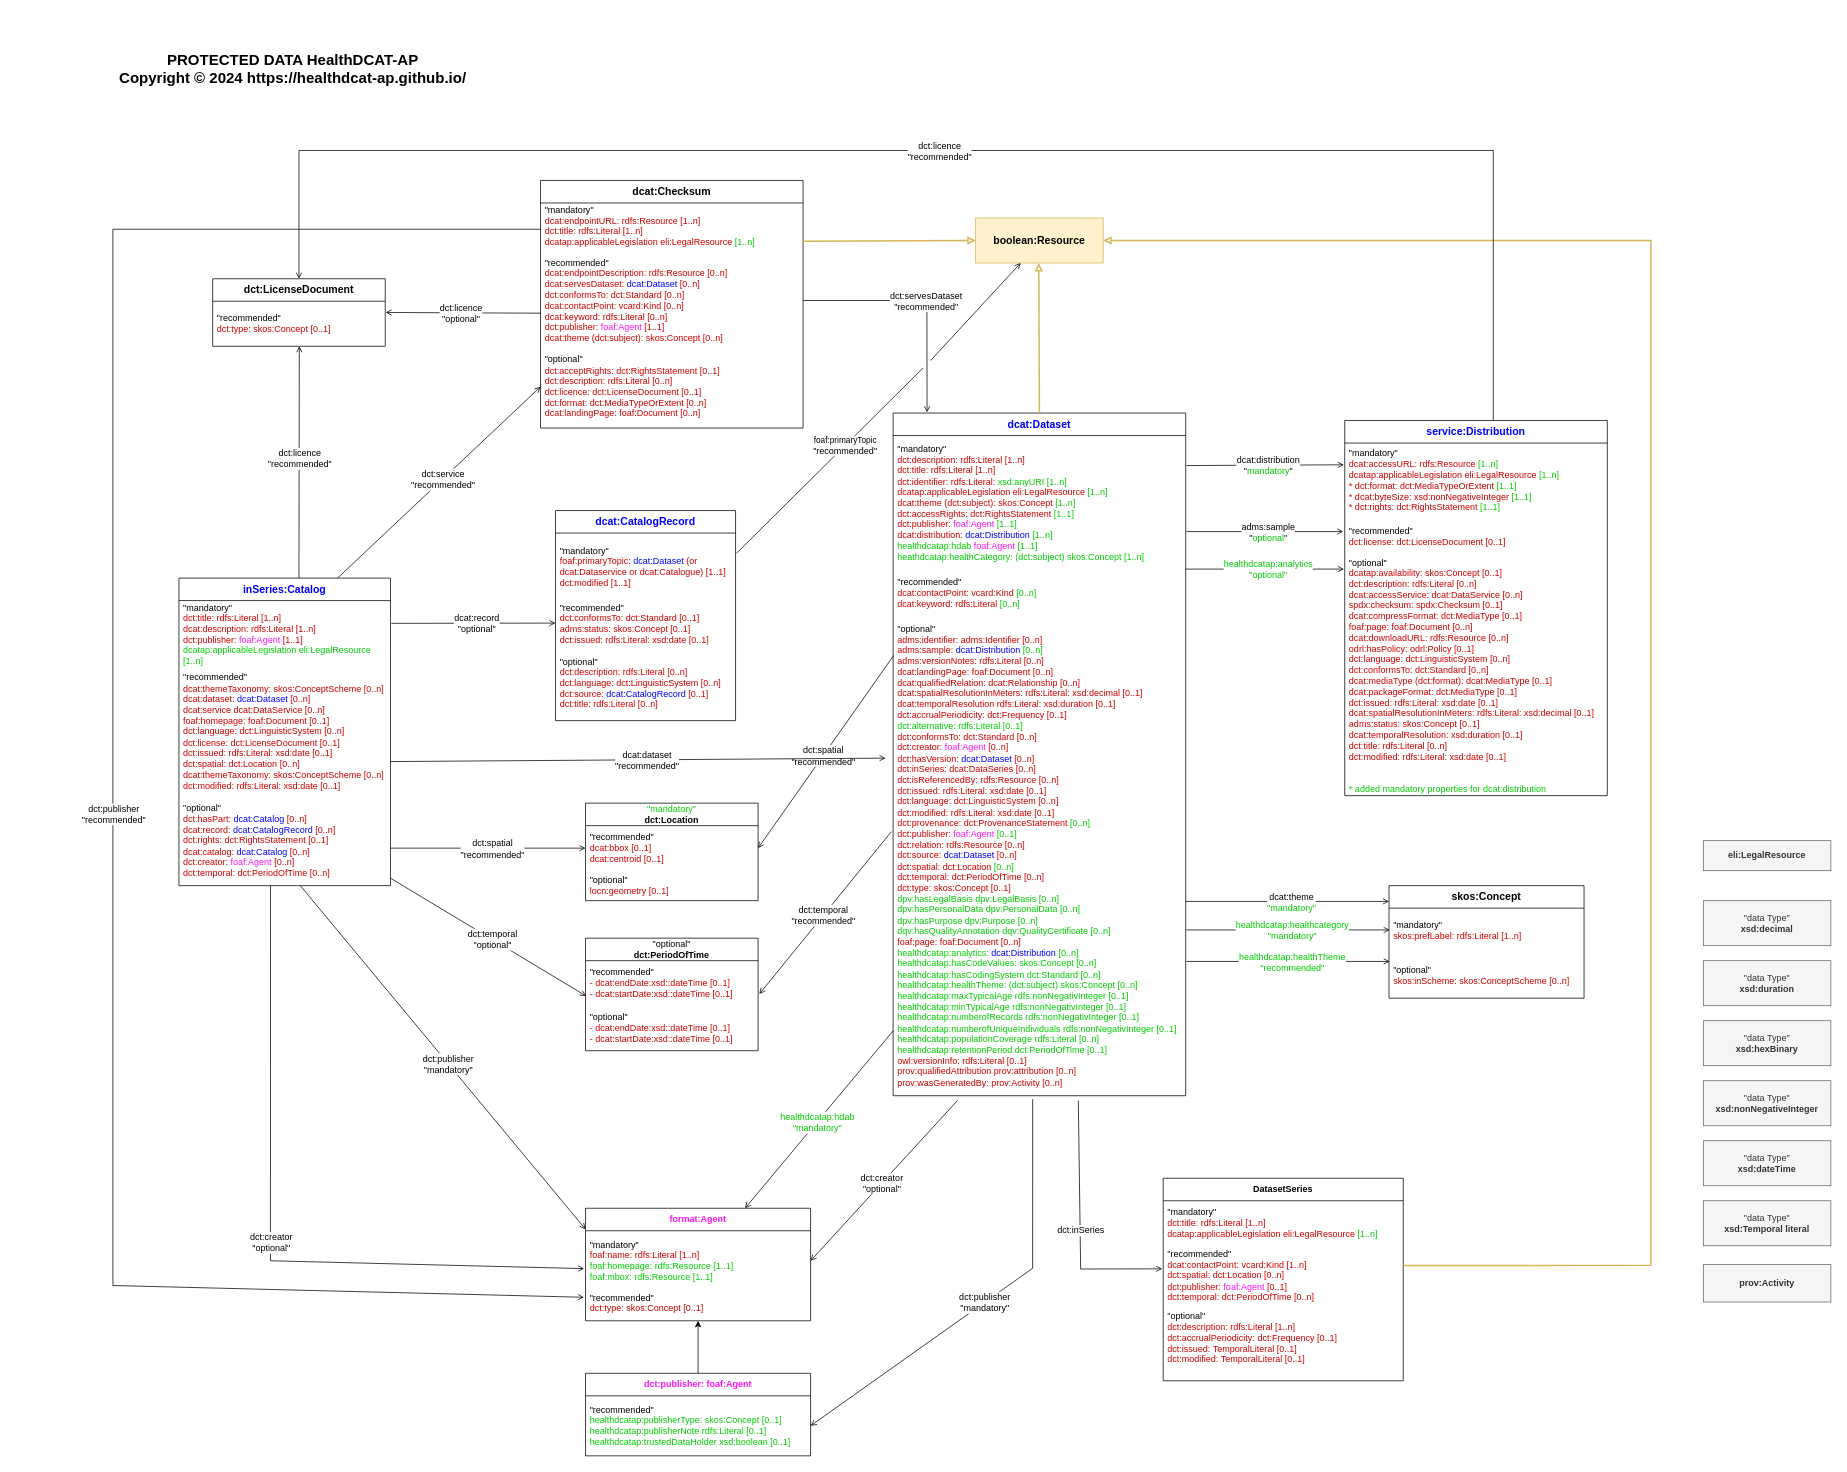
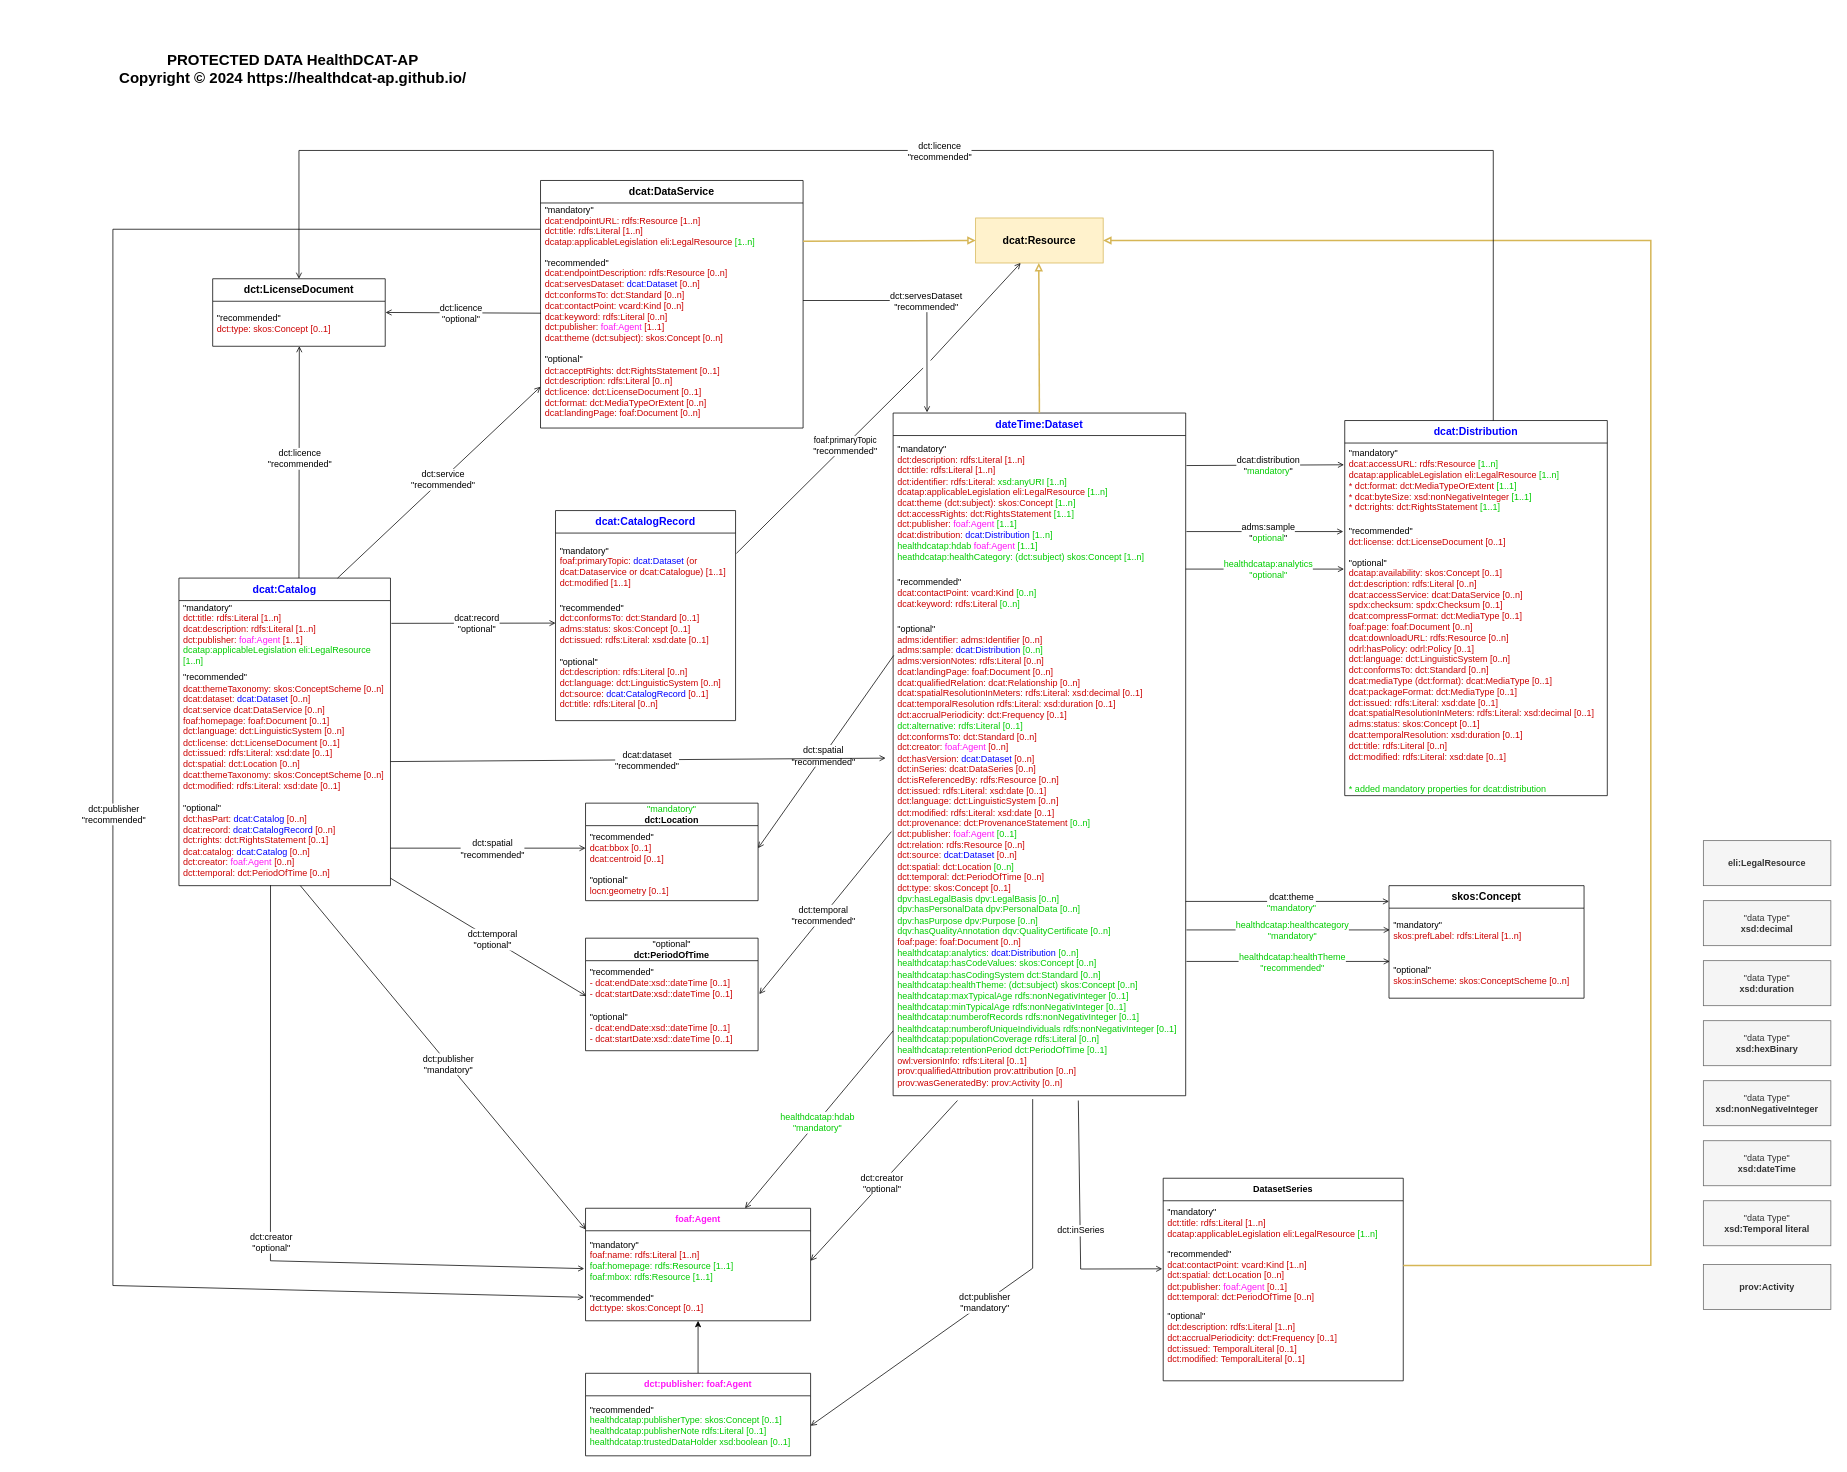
- <mxCell id="33" value="&lt;b&gt;&lt;font style=&quot;font-size: 14px;&quot;&gt;dcat:Checksum&lt;/font&gt;&lt;/b&gt;" style="swimlane;fontStyle=0;childLayout=stackLayout;horizontal=1;startSize=30;horizontalStack=0;resizeParent=1;resizeParentMax=0;resizeLast=0;collapsible=1;marginBottom=0;whiteSpace=wrap;html=1;" vertex="1" parent="1"><mxGeometry x="720" y="240" width="350" height="330" as="geometry"><mxRectangle x="380" y="70" width="110" height="40" as="alternateBounds" /></mxGeometry></mxCell>
+ <mxCell id="33" value="&lt;b&gt;&lt;font style=&quot;font-size: 14px;&quot;&gt;dcat:DataService&lt;/font&gt;&lt;/b&gt;" style="swimlane;fontStyle=0;childLayout=stackLayout;horizontal=1;startSize=30;horizontalStack=0;resizeParent=1;resizeParentMax=0;resizeLast=0;collapsible=1;marginBottom=0;whiteSpace=wrap;html=1;" vertex="1" parent="1"><mxGeometry x="720" y="240" width="350" height="330" as="geometry"><mxRectangle x="380" y="70" width="110" height="40" as="alternateBounds" /></mxGeometry></mxCell>
- <mxCell id="92" value="&lt;b style=&quot;border-color: var(--border-color);&quot;&gt;&lt;font style=&quot;font-size: 14px;&quot;&gt;boolean:Resource&lt;/font&gt;&lt;/b&gt;" style="rounded=0;whiteSpace=wrap;html=1;fillColor=#fff2cc;strokeColor=#d6b656;" vertex="1" parent="1"><mxGeometry x="1300" y="290" width="170" height="60" as="geometry" /></mxCell>
+ <mxCell id="92" value="&lt;b style=&quot;border-color: var(--border-color);&quot;&gt;&lt;font style=&quot;font-size: 14px;&quot;&gt;dcat:Resource&lt;/font&gt;&lt;/b&gt;" style="rounded=0;whiteSpace=wrap;html=1;fillColor=#fff2cc;strokeColor=#d6b656;" vertex="1" parent="1"><mxGeometry x="1300" y="290" width="170" height="60" as="geometry" /></mxCell>
- <mxCell id="15" value="&lt;b&gt;&lt;font style=&quot;font-size: 14px;&quot; color=&quot;#0000ff&quot;&gt;dcat:Dataset&lt;/font&gt;&lt;/b&gt;" style="swimlane;fontStyle=0;childLayout=stackLayout;horizontal=1;startSize=30;horizontalStack=0;resizeParent=1;resizeParentMax=0;resizeLast=0;collapsible=1;marginBottom=0;whiteSpace=wrap;html=1;" vertex="1" parent="1"><mxGeometry x="1190" y="550" width="390" height="910" as="geometry"><mxRectangle x="380" y="70" width="110" height="40" as="alternateBounds" /></mxGeometry></mxCell>
+ <mxCell id="15" value="&lt;b&gt;&lt;font style=&quot;font-size: 14px;&quot; color=&quot;#0000ff&quot;&gt;dateTime:Dataset&lt;/font&gt;&lt;/b&gt;" style="swimlane;fontStyle=0;childLayout=stackLayout;horizontal=1;startSize=30;horizontalStack=0;resizeParent=1;resizeParentMax=0;resizeLast=0;collapsible=1;marginBottom=0;whiteSpace=wrap;html=1;" vertex="1" parent="1"><mxGeometry x="1190" y="550" width="390" height="910" as="geometry"><mxRectangle x="380" y="70" width="110" height="40" as="alternateBounds" /></mxGeometry></mxCell>
- <mxCell id="5" value="&lt;b&gt;&lt;font style=&quot;font-size: 14px;&quot; color=&quot;#0000ff&quot;&gt;service:Distribution&lt;/font&gt;&lt;/b&gt;" style="swimlane;fontStyle=0;childLayout=stackLayout;horizontal=1;startSize=30;horizontalStack=0;resizeParent=1;resizeParentMax=0;resizeLast=0;collapsible=1;marginBottom=0;whiteSpace=wrap;html=1;" vertex="1" parent="1"><mxGeometry x="1792" y="560" width="350" height="500" as="geometry"><mxRectangle x="380" y="70" width="110" height="40" as="alternateBounds" /></mxGeometry></mxCell>
+ <mxCell id="5" value="&lt;b&gt;&lt;font style=&quot;font-size: 14px;&quot; color=&quot;#0000ff&quot;&gt;dcat:Distribution&lt;/font&gt;&lt;/b&gt;" style="swimlane;fontStyle=0;childLayout=stackLayout;horizontal=1;startSize=30;horizontalStack=0;resizeParent=1;resizeParentMax=0;resizeLast=0;collapsible=1;marginBottom=0;whiteSpace=wrap;html=1;" vertex="1" parent="1"><mxGeometry x="1792" y="560" width="350" height="500" as="geometry"><mxRectangle x="380" y="70" width="110" height="40" as="alternateBounds" /></mxGeometry></mxCell>
- <mxCell id="19" value="&lt;b&gt;&lt;font style=&quot;font-size: 14px;&quot; color=&quot;#0000ff&quot;&gt;inSeries:Catalog&lt;/font&gt;&lt;/b&gt;" style="swimlane;fontStyle=0;childLayout=stackLayout;horizontal=1;startSize=30;horizontalStack=0;resizeParent=1;resizeParentMax=0;resizeLast=0;collapsible=1;marginBottom=0;whiteSpace=wrap;html=1;" vertex="1" parent="1"><mxGeometry x="238" y="770" width="282" height="410" as="geometry"><mxRectangle x="380" y="70" width="110" height="40" as="alternateBounds" /></mxGeometry></mxCell>
+ <mxCell id="19" value="&lt;b&gt;&lt;font style=&quot;font-size: 14px;&quot; color=&quot;#0000ff&quot;&gt;dcat:Catalog&lt;/font&gt;&lt;/b&gt;" style="swimlane;fontStyle=0;childLayout=stackLayout;horizontal=1;startSize=30;horizontalStack=0;resizeParent=1;resizeParentMax=0;resizeLast=0;collapsible=1;marginBottom=0;whiteSpace=wrap;html=1;" vertex="1" parent="1"><mxGeometry x="238" y="770" width="282" height="410" as="geometry"><mxRectangle x="380" y="70" width="110" height="40" as="alternateBounds" /></mxGeometry></mxCell>
- <mxCell id="68" value="&lt;b style=&quot;border-color: var(--border-color);&quot;&gt;eli:LegalResource&lt;/b&gt;" style="rounded=0;whiteSpace=wrap;html=1;fillColor=#f5f5f5;fontColor=#333333;strokeColor=#666666;" vertex="1" parent="1"><mxGeometry x="2270" y="1120" width="170" height="40" as="geometry" /></mxCell>
+ <mxCell id="68" value="&lt;b style=&quot;border-color: var(--border-color);&quot;&gt;eli:LegalResource&lt;/b&gt;" style="rounded=0;whiteSpace=wrap;html=1;fillColor=#f5f5f5;fontColor=#333333;strokeColor=#666666;" vertex="1" parent="1"><mxGeometry x="2270" y="1120" width="170" height="60" as="geometry" /></mxCell>
- <mxCell id="23" value="&lt;b&gt;&lt;font color=&quot;#ff14f7&quot;&gt;format:Agent&lt;/font&gt;&lt;/b&gt;" style="swimlane;fontStyle=0;childLayout=stackLayout;horizontal=1;startSize=30;horizontalStack=0;resizeParent=1;resizeParentMax=0;resizeLast=0;collapsible=1;marginBottom=0;whiteSpace=wrap;html=1;" vertex="1" parent="1"><mxGeometry x="780" y="1610" width="300" height="150" as="geometry"><mxRectangle x="380" y="70" width="110" height="40" as="alternateBounds" /></mxGeometry></mxCell>
+ <mxCell id="23" value="&lt;b&gt;&lt;font color=&quot;#ff14f7&quot;&gt;foaf:Agent&lt;/font&gt;&lt;/b&gt;" style="swimlane;fontStyle=0;childLayout=stackLayout;horizontal=1;startSize=30;horizontalStack=0;resizeParent=1;resizeParentMax=0;resizeLast=0;collapsible=1;marginBottom=0;whiteSpace=wrap;html=1;" vertex="1" parent="1"><mxGeometry x="780" y="1610" width="300" height="150" as="geometry"><mxRectangle x="380" y="70" width="110" height="40" as="alternateBounds" /></mxGeometry></mxCell>
- <mxCell id="75" value="&lt;span style=&quot;border-color: var(--border-color);&quot;&gt;&lt;b&gt;prov:Activity&lt;/b&gt;&lt;br&gt;&lt;/span&gt;" style="rounded=0;whiteSpace=wrap;html=1;fillColor=#f5f5f5;fontColor=#333333;strokeColor=#666666;" vertex="1" parent="1"><mxGeometry x="2270" y="1685" width="170" height="50" as="geometry" /></mxCell>
+ <mxCell id="75" value="&lt;span style=&quot;border-color: var(--border-color);&quot;&gt;&lt;b&gt;prov:Activity&lt;/b&gt;&lt;br&gt;&lt;/span&gt;" style="rounded=0;whiteSpace=wrap;html=1;fillColor=#f5f5f5;fontColor=#333333;strokeColor=#666666;" vertex="1" parent="1"><mxGeometry x="2270" y="1685" width="170" height="60" as="geometry" /></mxCell>
